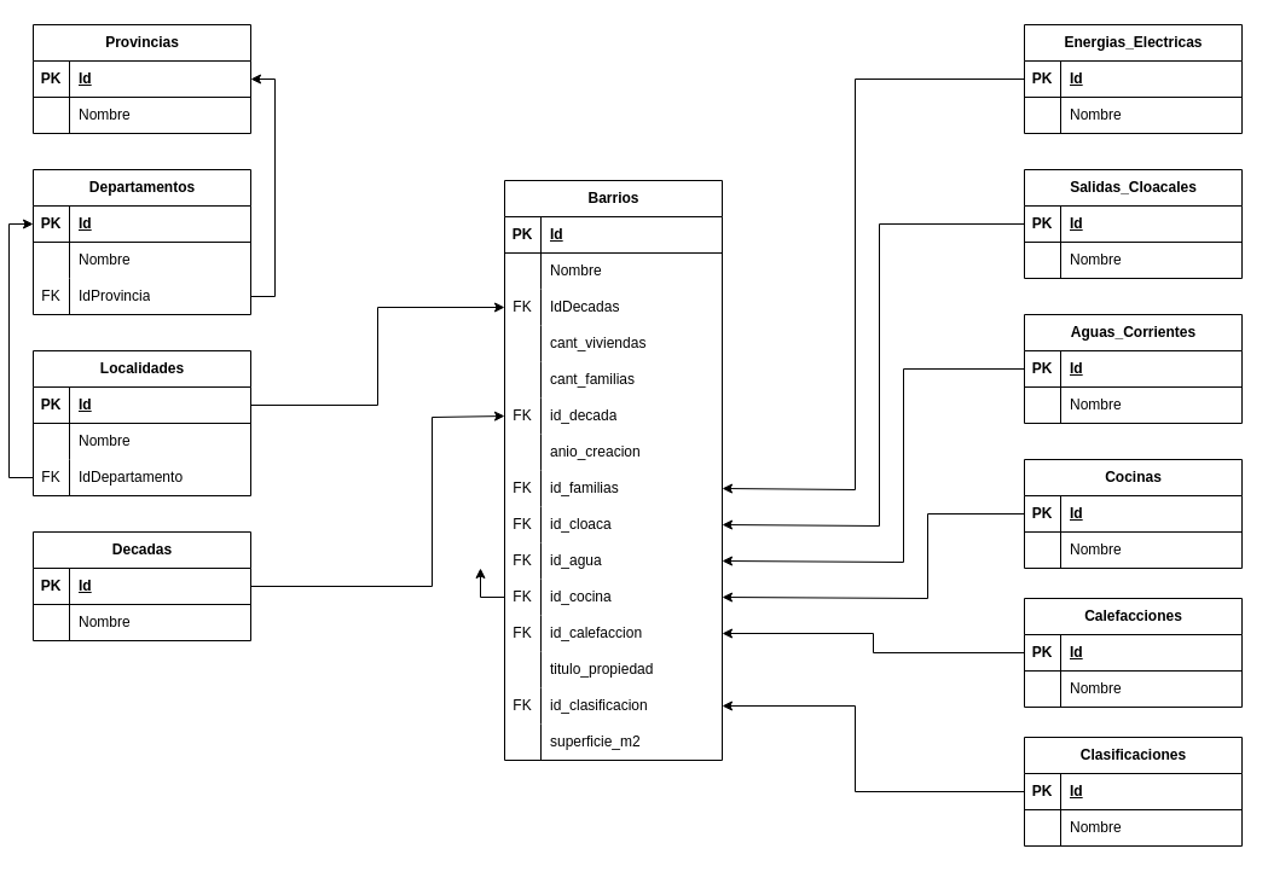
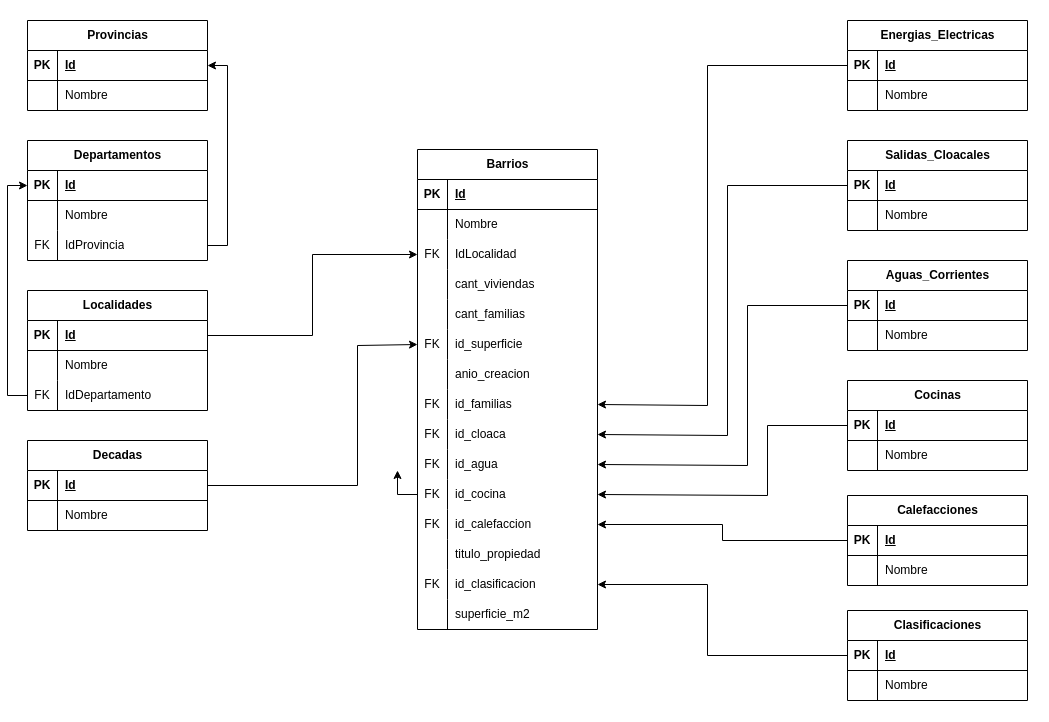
- <mxCell id="11" value="Id&lt;span style=&quot;background-color: initial;&quot;&gt;Decadas&lt;/span&gt;" style="shape=partialRectangle;connectable=0;fillColor=none;top=0;left=0;bottom=0;right=0;align=left;spacingLeft=6;overflow=hidden;whiteSpace=wrap;html=1;" vertex="1" parent="9"><mxGeometry x="30" width="150" height="30" as="geometry"><mxRectangle width="150" height="30" as="alternateBounds" /></mxGeometry></mxCell>
+ <mxCell id="11" value="Id&lt;span style=&quot;background-color: initial;&quot;&gt;Localidad&lt;/span&gt;" style="shape=partialRectangle;connectable=0;fillColor=none;top=0;left=0;bottom=0;right=0;align=left;spacingLeft=6;overflow=hidden;whiteSpace=wrap;html=1;" vertex="1" parent="9"><mxGeometry x="30" width="150" height="30" as="geometry"><mxRectangle width="150" height="30" as="alternateBounds" /></mxGeometry></mxCell>
- <mxCell id="20" value="id_decada" style="shape=partialRectangle;connectable=0;fillColor=none;top=0;left=0;bottom=0;right=0;align=left;spacingLeft=6;overflow=hidden;whiteSpace=wrap;html=1;" vertex="1" parent="18"><mxGeometry x="30" width="150" height="30" as="geometry"><mxRectangle width="150" height="30" as="alternateBounds" /></mxGeometry></mxCell>
+ <mxCell id="20" value="id_superficie" style="shape=partialRectangle;connectable=0;fillColor=none;top=0;left=0;bottom=0;right=0;align=left;spacingLeft=6;overflow=hidden;whiteSpace=wrap;html=1;" vertex="1" parent="18"><mxGeometry x="30" width="150" height="30" as="geometry"><mxRectangle width="150" height="30" as="alternateBounds" /></mxGeometry></mxCell>
